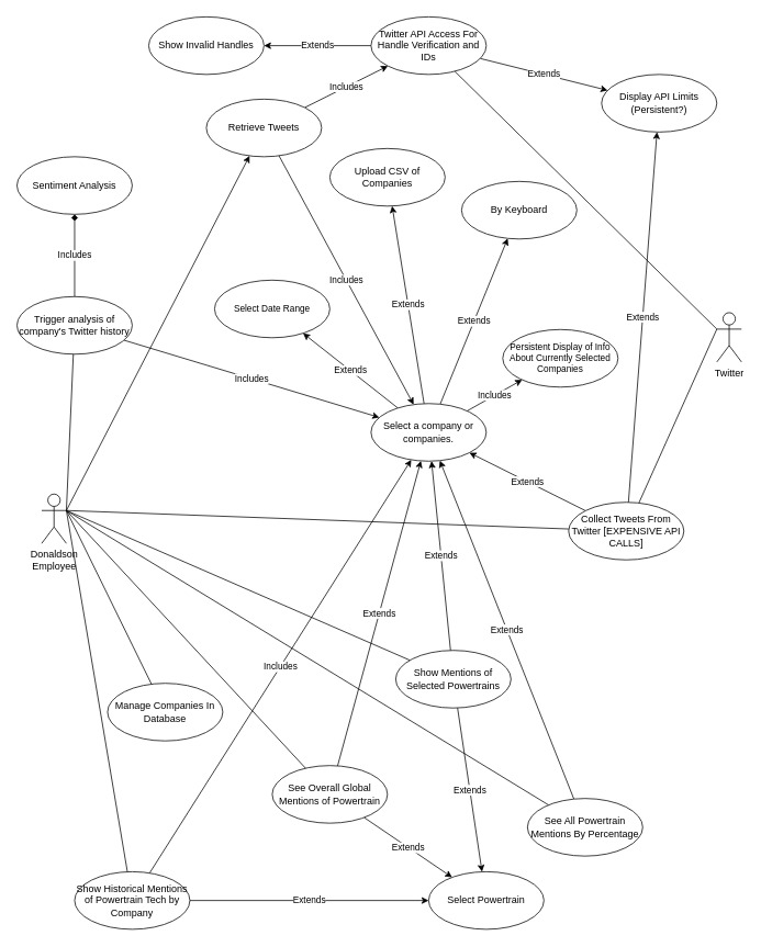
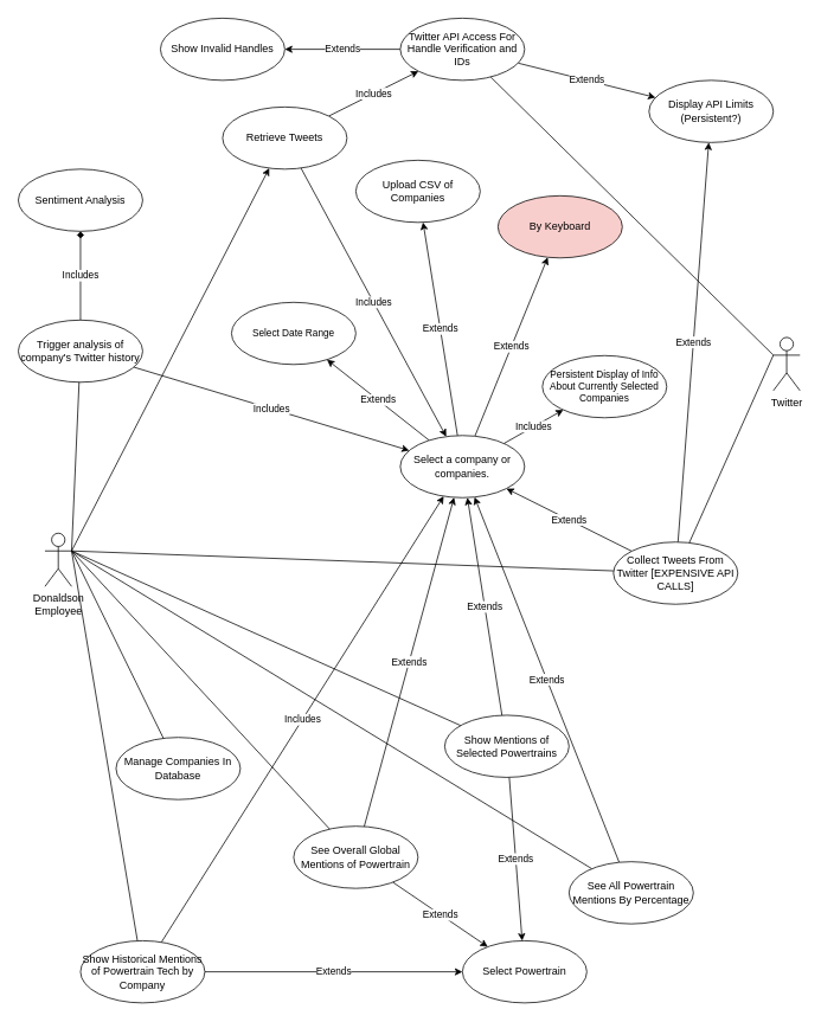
- <mxCell id="37" value="By Keyboard" style="ellipse;whiteSpace=wrap;html=1;" parent="1" vertex="1"><mxGeometry x="560" y="220" width="140" height="70" as="geometry" /></mxCell>
+ <mxCell id="37" value="By Keyboard" style="ellipse;whiteSpace=wrap;html=1;fillColor=#f8cecc;" parent="1" vertex="1"><mxGeometry x="560" y="220" width="140" height="70" as="geometry" /></mxCell>
- <mxCell id="26" value="Show Mentions of Selected Powertrains" style="ellipse;whiteSpace=wrap;html=1;" parent="1" vertex="1"><mxGeometry x="480" y="790" width="140" height="70" as="geometry" /></mxCell>
+ <mxCell id="26" value="Show Mentions of Selected Powertrains" style="ellipse;whiteSpace=wrap;html=1;" parent="1" vertex="1"><mxGeometry x="500" y="805" width="140" height="70" as="geometry" /></mxCell>
